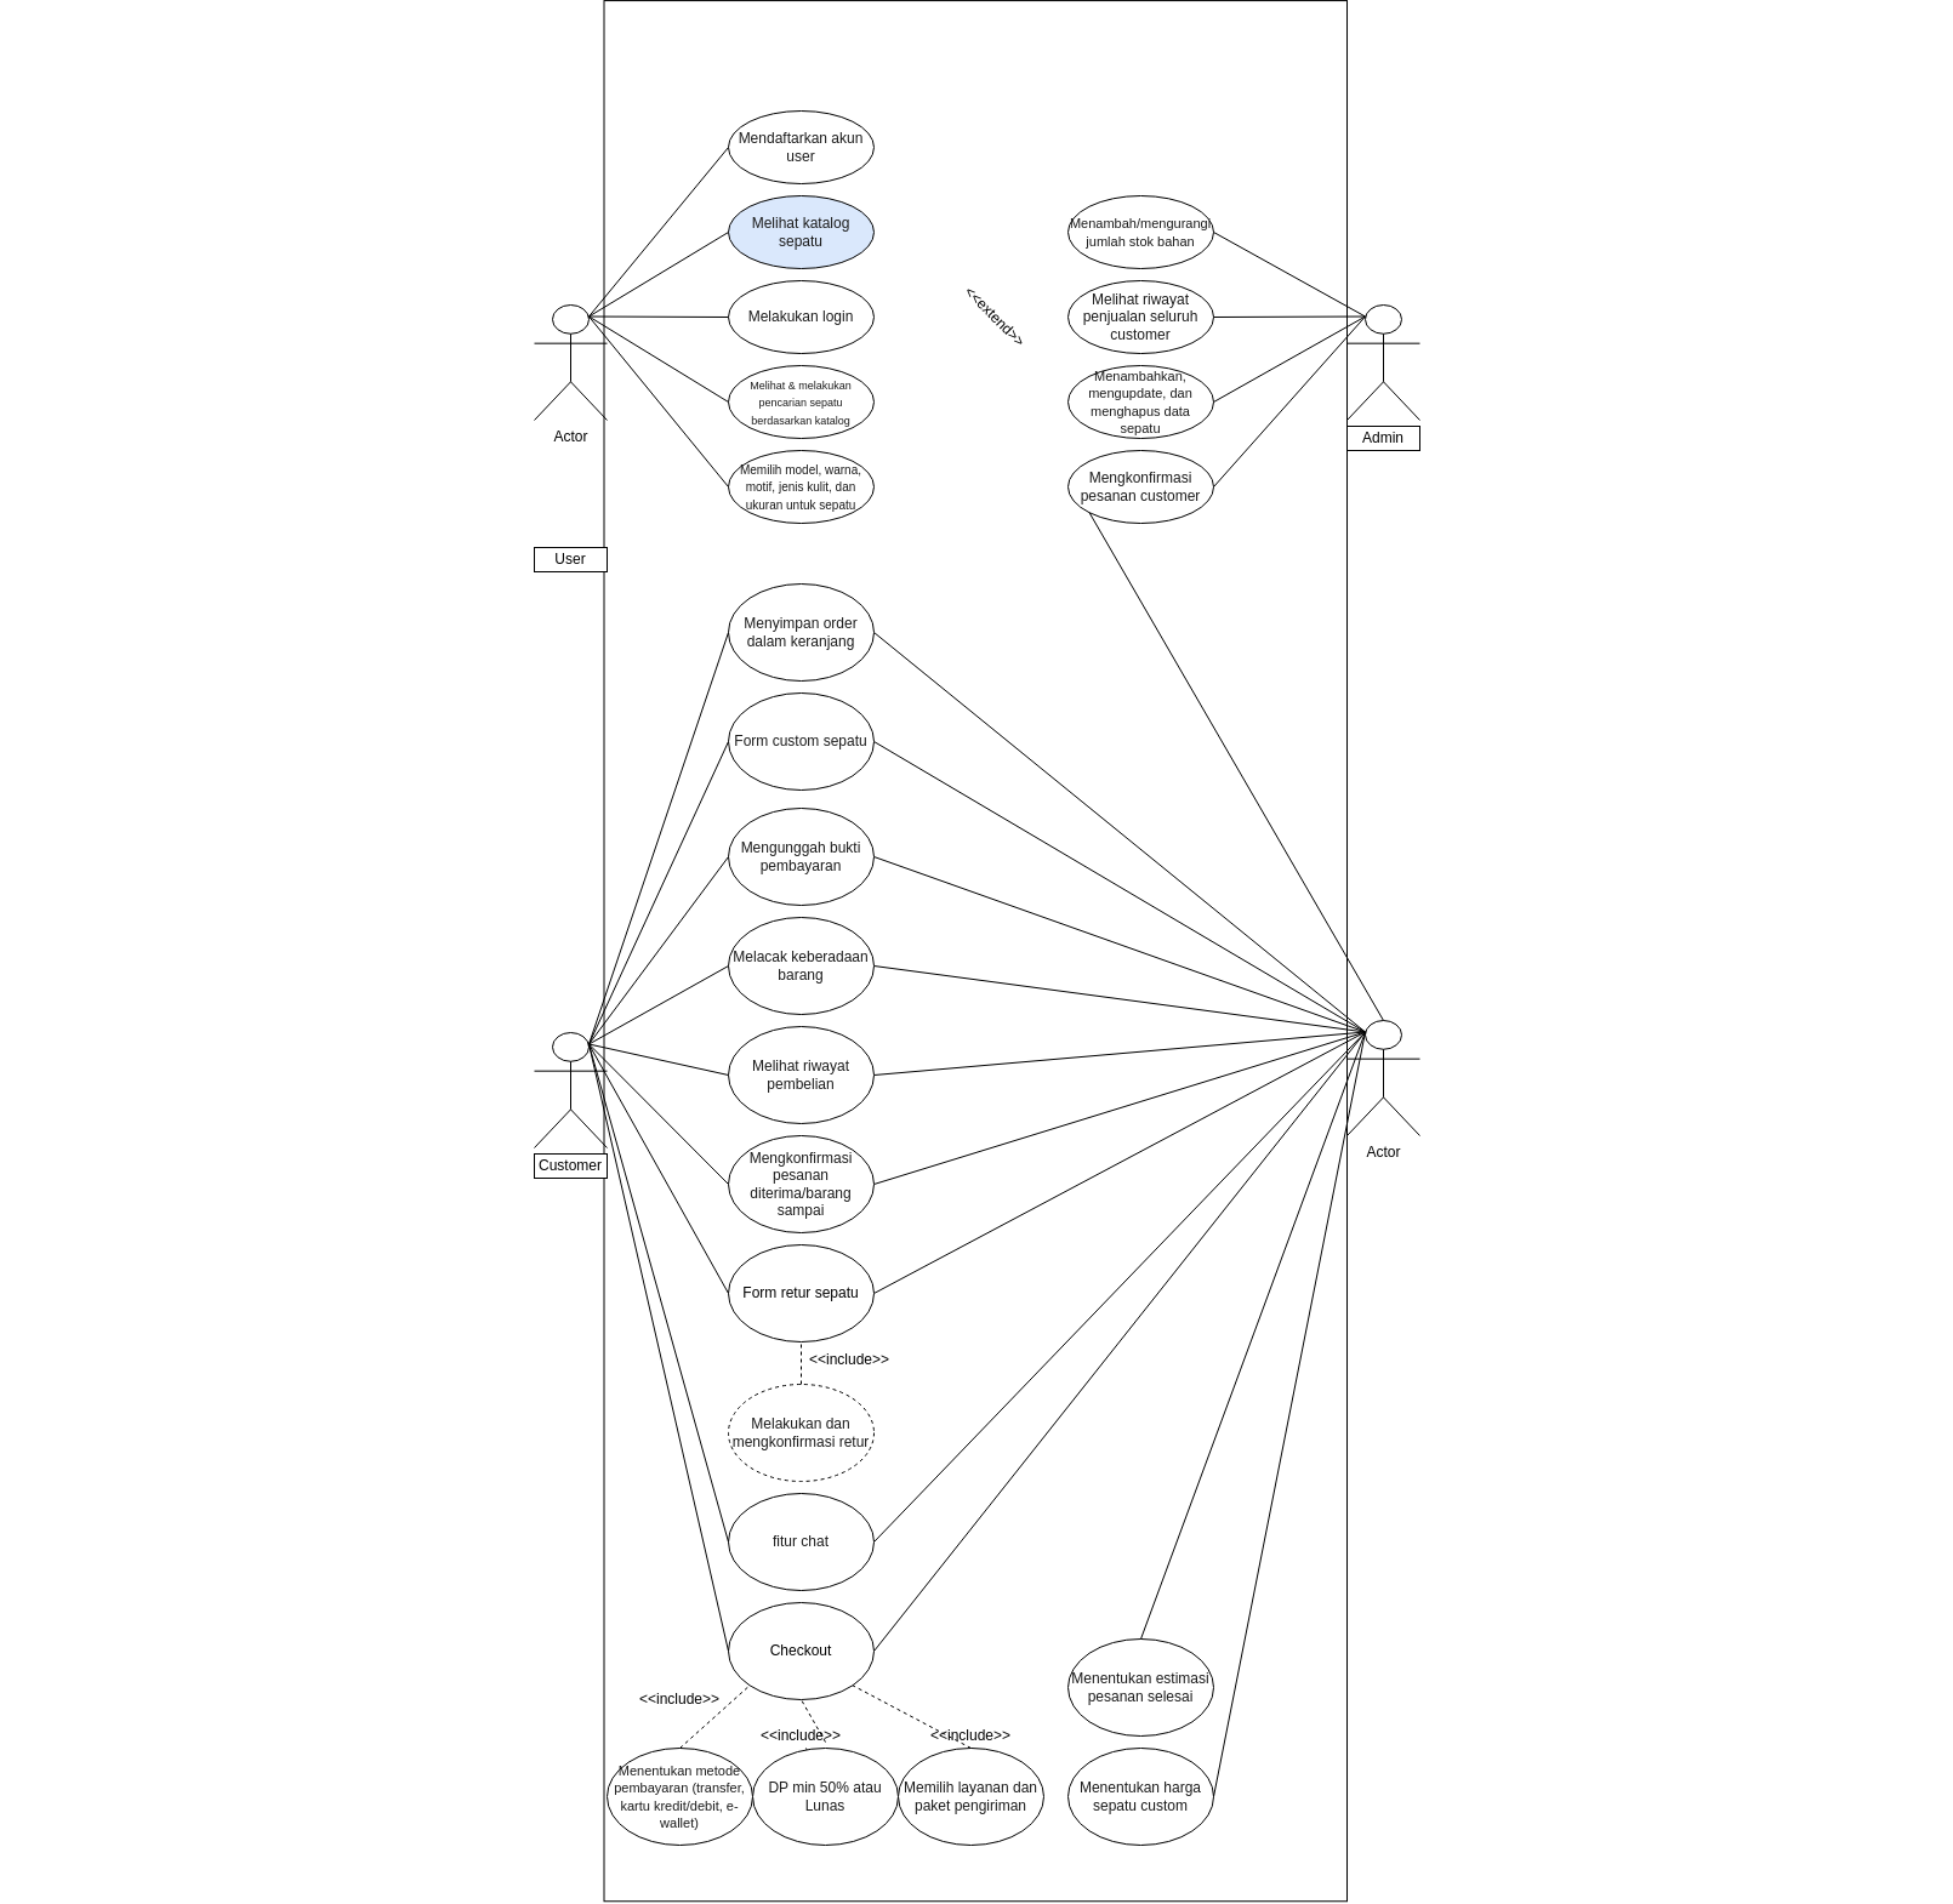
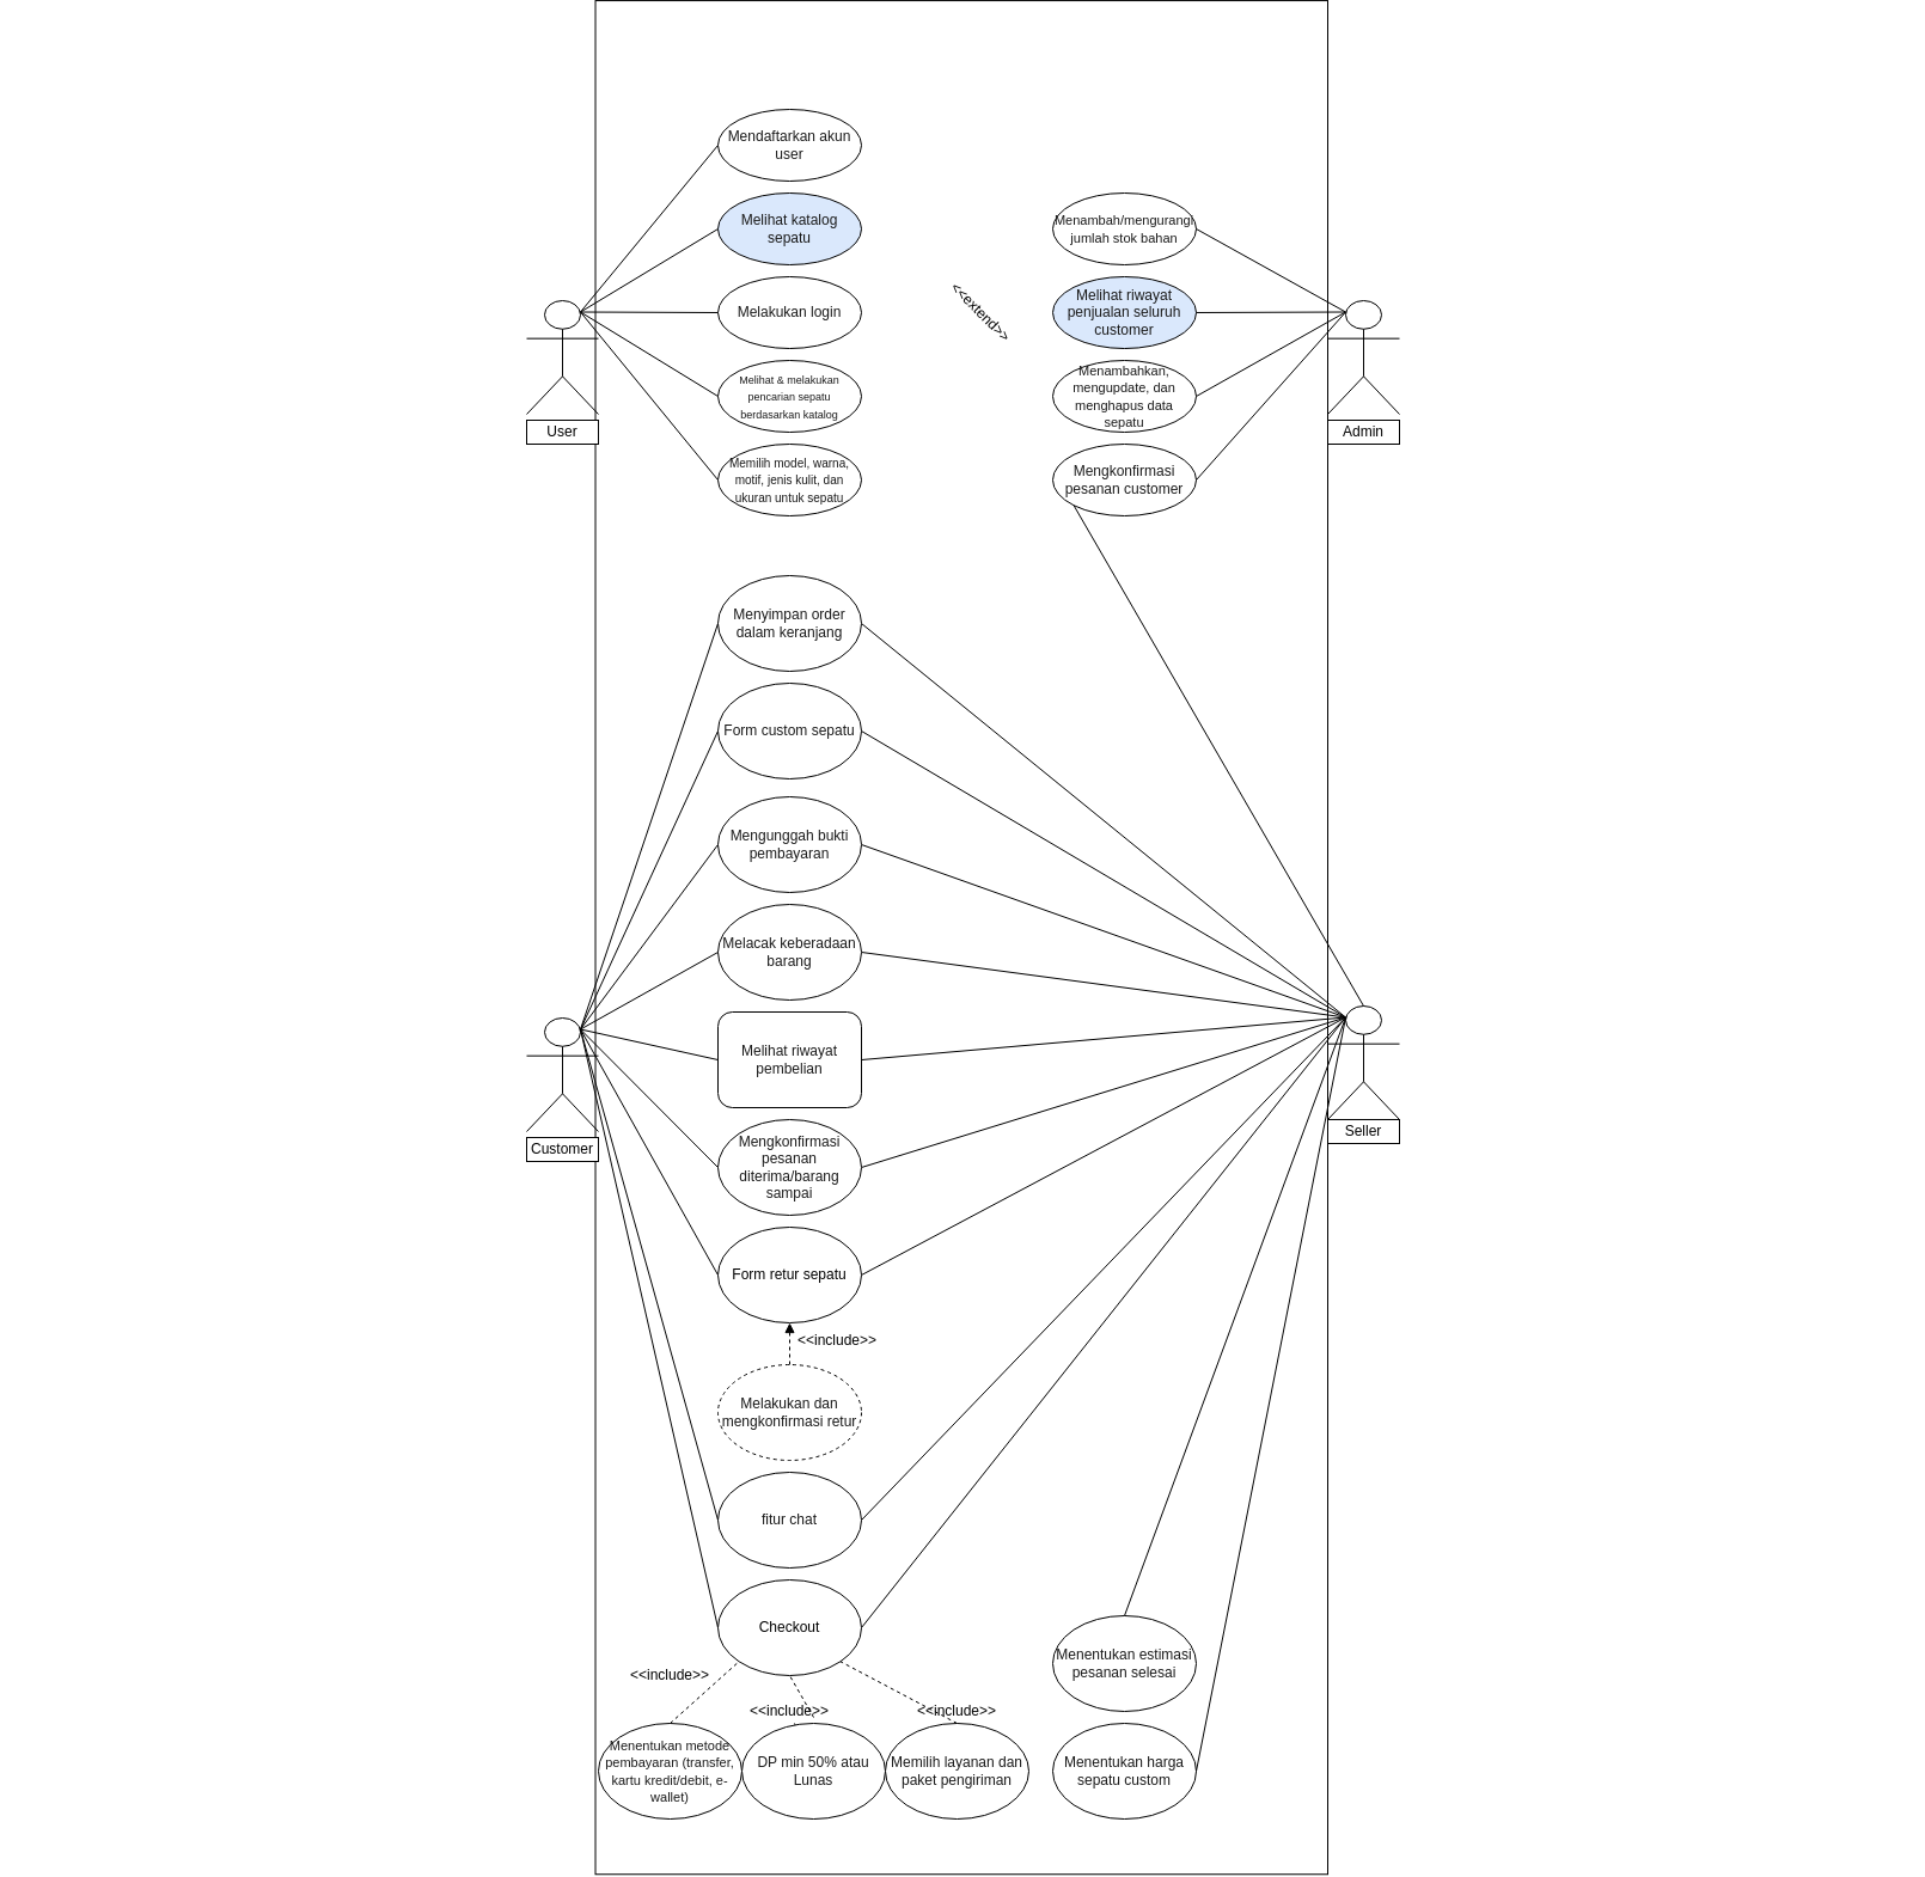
- <mxCell id="58" value="&lt;span style=&quot;color: rgb(26 , 26 , 26) ; font-family: &amp;#34;opensans&amp;#34; , &amp;#34;arial&amp;#34; , sans-serif , &amp;#34;noto sans hebrew&amp;#34; , &amp;#34;noto sans&amp;#34; , &amp;#34;noto sans jp&amp;#34; , &amp;#34;noto sans kr&amp;#34; ; background-color: rgba(255 , 255 , 255 , 0.01)&quot;&gt;&lt;font style=&quot;font-size: 12px&quot;&gt;Melihat riwayat penjualan seluruh customer&lt;/font&gt;&lt;/span&gt;" style="ellipse;whiteSpace=wrap;html=1;fillColor=#FFFFFF;" vertex="1" parent="1"><mxGeometry x="880" y="160" width="120" height="60" as="geometry" /></mxCell>
+ <mxCell id="58" value="&lt;span style=&quot;color: rgb(26 , 26 , 26) ; font-family: &amp;#34;opensans&amp;#34; , &amp;#34;arial&amp;#34; , sans-serif , &amp;#34;noto sans hebrew&amp;#34; , &amp;#34;noto sans&amp;#34; , &amp;#34;noto sans jp&amp;#34; , &amp;#34;noto sans kr&amp;#34; ; background-color: rgba(255 , 255 , 255 , 0.01)&quot;&gt;&lt;font style=&quot;font-size: 12px&quot;&gt;Melihat riwayat penjualan seluruh customer&lt;/font&gt;&lt;/span&gt;" style="ellipse;whiteSpace=wrap;html=1;fillColor=#dae8fc;" vertex="1" parent="1"><mxGeometry x="880" y="160" width="120" height="60" as="geometry" /></mxCell>
- <mxCell id="66" value="User" style="rounded=0;whiteSpace=wrap;html=1;fillColor=#FFFFFF;" vertex="1" parent="1"><mxGeometry x="440" y="380" width="60" height="20" as="geometry" /></mxCell>
+ <mxCell id="66" value="User" style="rounded=0;whiteSpace=wrap;html=1;fillColor=#FFFFFF;" vertex="1" parent="1"><mxGeometry x="440" y="280" width="60" height="20" as="geometry" /></mxCell>
- <mxCell id="25" value="&lt;span style=&quot;color: rgb(26 , 26 , 26) ; font-family: &amp;#34;opensans&amp;#34; , &amp;#34;arial&amp;#34; , sans-serif , &amp;#34;noto sans hebrew&amp;#34; , &amp;#34;noto sans&amp;#34; , &amp;#34;noto sans jp&amp;#34; , &amp;#34;noto sans kr&amp;#34; ; font-style: normal ; font-weight: normal ; letter-spacing: normal ; text-align: center ; text-indent: 0px ; text-transform: none ; word-spacing: 0px ; background-color: rgba(255 , 255 , 255 , 0.01) ; text-decoration: none ; display: inline ; float: none&quot;&gt;&lt;font style=&quot;font-size: 12px&quot;&gt;Melihat riwayat pembelian&lt;/font&gt;&lt;/span&gt;" style="ellipse;whiteSpace=wrap;html=1;fillColor=#FFFFFF;" vertex="1" parent="1"><mxGeometry x="600" y="775" width="120" height="80" as="geometry" /></mxCell>
+ <mxCell id="25" value="&lt;span style=&quot;color: rgb(26 , 26 , 26) ; font-family: &amp;#34;opensans&amp;#34; , &amp;#34;arial&amp;#34; , sans-serif , &amp;#34;noto sans hebrew&amp;#34; , &amp;#34;noto sans&amp;#34; , &amp;#34;noto sans jp&amp;#34; , &amp;#34;noto sans kr&amp;#34; ; font-style: normal ; font-weight: normal ; letter-spacing: normal ; text-align: center ; text-indent: 0px ; text-transform: none ; word-spacing: 0px ; background-color: rgba(255 , 255 , 255 , 0.01) ; text-decoration: none ; display: inline ; float: none&quot;&gt;&lt;font style=&quot;font-size: 12px&quot;&gt;Melihat riwayat pembelian&lt;/font&gt;&lt;/span&gt;" style="whiteSpace=wrap;html=1;fillColor=#FFFFFF;rounded=1;" vertex="1" parent="1"><mxGeometry x="600" y="775" width="120" height="80" as="geometry" /></mxCell>
+ <mxCell id="69" value="Seller" style="rounded=0;whiteSpace=wrap;html=1;fillColor=#FFFFFF;" vertex="1" parent="1"><mxGeometry x="1110" y="865" width="60" height="20" as="geometry" /></mxCell>
- <mxCell id="73" value="" style="endArrow=none;dashed=1;html=1;exitX=0.5;exitY=0;exitDx=0;exitDy=0;entryX=0.5;entryY=1;entryDx=0;entryDy=0;" edge="1" parent="1" source="72" target="33"><mxGeometry width="50" height="50" relative="1" as="geometry"><mxPoint x="690" y="1120" as="sourcePoint" /><mxPoint x="740" y="1070" as="targetPoint" /></mxGeometry></mxCell>
+ <mxCell id="73" value="" style="endArrow=block;dashed=1;html=1;exitX=0.5;exitY=0;exitDx=0;exitDy=0;entryX=0.5;entryY=1;entryDx=0;entryDy=0;" edge="1" parent="1" source="72" target="33"><mxGeometry width="50" height="50" relative="1" as="geometry"><mxPoint x="690" y="1120" as="sourcePoint" /><mxPoint x="740" y="1070" as="targetPoint" /></mxGeometry></mxCell>
